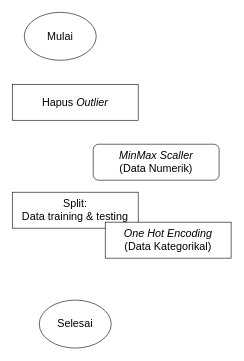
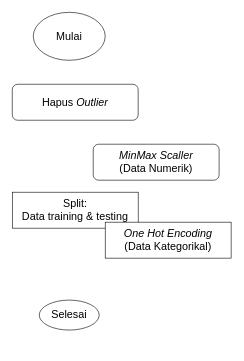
- <mxCell id="2" value="&lt;font style=&quot;font-size: 18px&quot;&gt;Mulai&lt;/font&gt;" style="ellipse;whiteSpace=wrap;html=1;" vertex="1" parent="1"><mxGeometry x="40" y="20" width="120" height="80" as="geometry" /></mxCell>
+ <mxCell id="2" value="&lt;font style=&quot;font-size: 18px&quot;&gt;Mulai&lt;/font&gt;" style="ellipse;whiteSpace=wrap;html=1;" vertex="1" parent="1"><mxGeometry x="55" y="20" width="120" height="80" as="geometry" /></mxCell>
- <mxCell id="7" value="&lt;span style=&quot;font-size: 18px&quot;&gt;Hapus &lt;i&gt;Outlier&lt;/i&gt;&lt;/span&gt;" style="rounded=0;whiteSpace=wrap;html=1;" vertex="1" parent="1"><mxGeometry x="20" y="140" width="210" height="60" as="geometry" /></mxCell>
+ <mxCell id="7" value="&lt;span style=&quot;font-size: 18px&quot;&gt;Hapus &lt;i&gt;Outlier&lt;/i&gt;&lt;/span&gt;" style="whiteSpace=wrap;html=1;rounded=1;" vertex="1" parent="1"><mxGeometry x="20" y="140" width="210" height="60" as="geometry" /></mxCell>
- <mxCell id="3" value="&lt;font style=&quot;font-size: 18px&quot;&gt;Selesai&lt;/font&gt;" style="ellipse;whiteSpace=wrap;html=1;" vertex="1" parent="1"><mxGeometry x="65" y="500" width="120" height="80" as="geometry" /></mxCell>
+ <mxCell id="3" value="&lt;font style=&quot;font-size: 18px&quot;&gt;Selesai&lt;/font&gt;" style="ellipse;whiteSpace=wrap;html=1;" vertex="1" parent="1"><mxGeometry x="65" y="500" width="100" height="50" as="geometry" /></mxCell>
